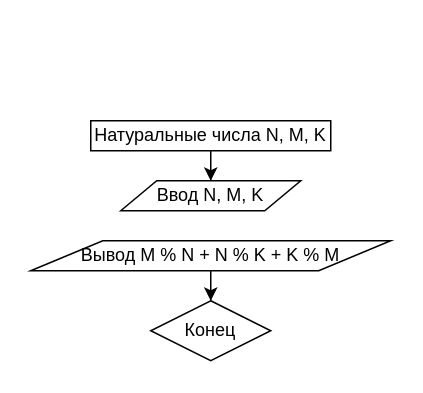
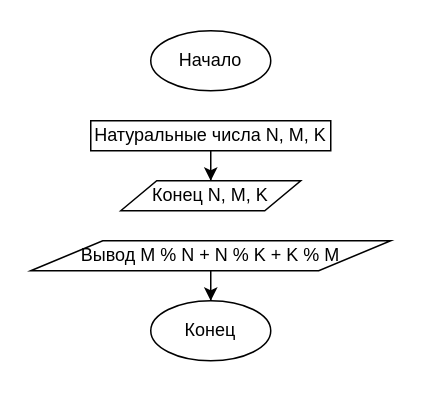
+ <mxCell id="2" value="Начало" style="ellipse;whiteSpace=wrap;html=1;" vertex="1" parent="1"><mxGeometry x="100" y="20" width="80" height="40" as="geometry" /></mxCell>
- <mxCell id="8" value="Ввод&amp;nbsp;N, M, K" style="shape=parallelogram;perimeter=parallelogramPerimeter;whiteSpace=wrap;html=1;" vertex="1" parent="1"><mxGeometry x="80" y="120" width="120" height="20" as="geometry" /></mxCell>
+ <mxCell id="8" value="Конец&amp;nbsp;N, M, K" style="shape=parallelogram;perimeter=parallelogramPerimeter;whiteSpace=wrap;html=1;" vertex="1" parent="1"><mxGeometry x="80" y="120" width="120" height="20" as="geometry" /></mxCell>
- <mxCell id="5" value="Конец" style="rhombus;whiteSpace=wrap;html=1;" vertex="1" parent="1"><mxGeometry x="100" y="200" width="80" height="40" as="geometry" /></mxCell>
+ <mxCell id="5" value="Конец" style="ellipse;whiteSpace=wrap;html=1;" vertex="1" parent="1"><mxGeometry x="100" y="200" width="80" height="40" as="geometry" /></mxCell>
